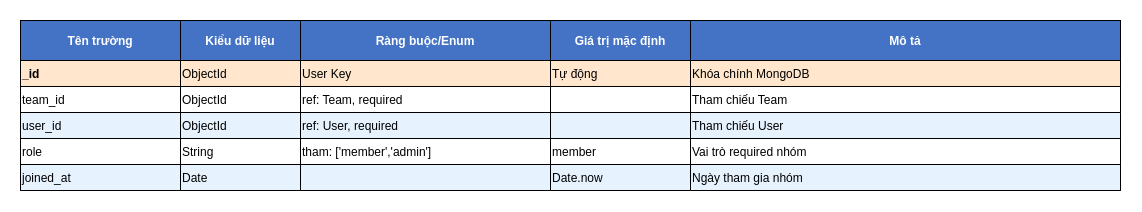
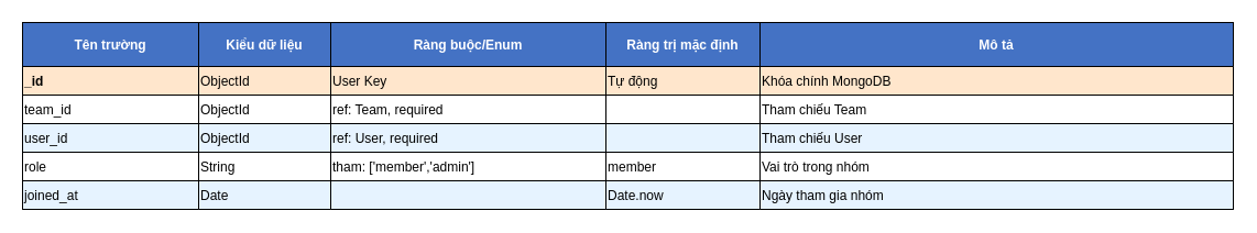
- <mxCell id="7" value="Giá trị mặc định" style="shape=partialRectangle;connectable=0;fillColor=#4472C4;align=center;fontStyle=1;fontSize=12;fontColor=#ffffff;" parent="3" vertex="1"><mxGeometry x="530" width="140" height="40" as="geometry" /></mxCell>
+ <mxCell id="7" value="Ràng trị mặc định" style="shape=partialRectangle;connectable=0;fillColor=#4472C4;align=center;fontStyle=1;fontSize=12;fontColor=#ffffff;" parent="3" vertex="1"><mxGeometry x="530" width="140" height="40" as="geometry" /></mxCell>
- <mxCell id="32" value="Vai trò required nhóm" style="shape=partialRectangle;connectable=0;fillColor=#ffffff;align=left;" parent="27" vertex="1"><mxGeometry x="670" width="430" height="26" as="geometry" /></mxCell>
+ <mxCell id="32" value="Vai trò trong nhóm" style="shape=partialRectangle;connectable=0;fillColor=#ffffff;align=left;" parent="27" vertex="1"><mxGeometry x="670" width="430" height="26" as="geometry" /></mxCell>
